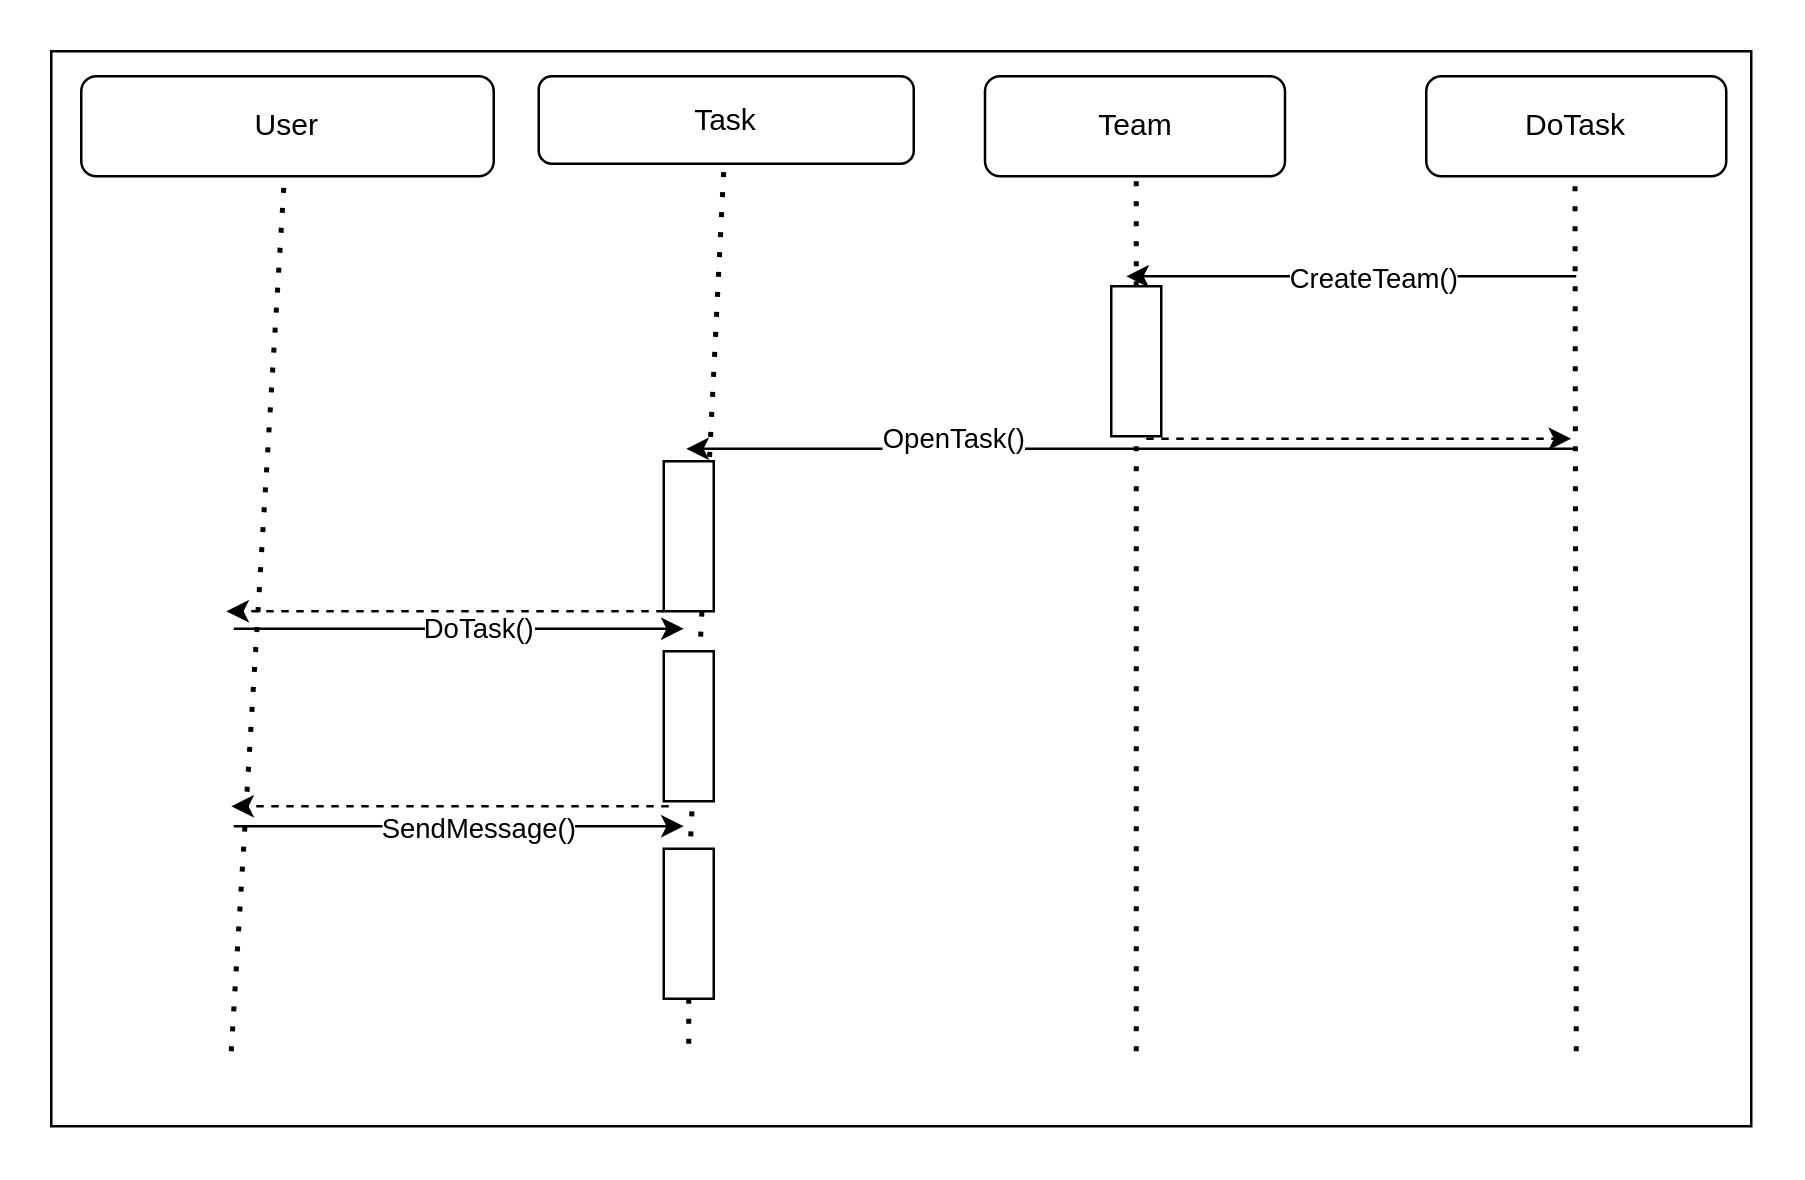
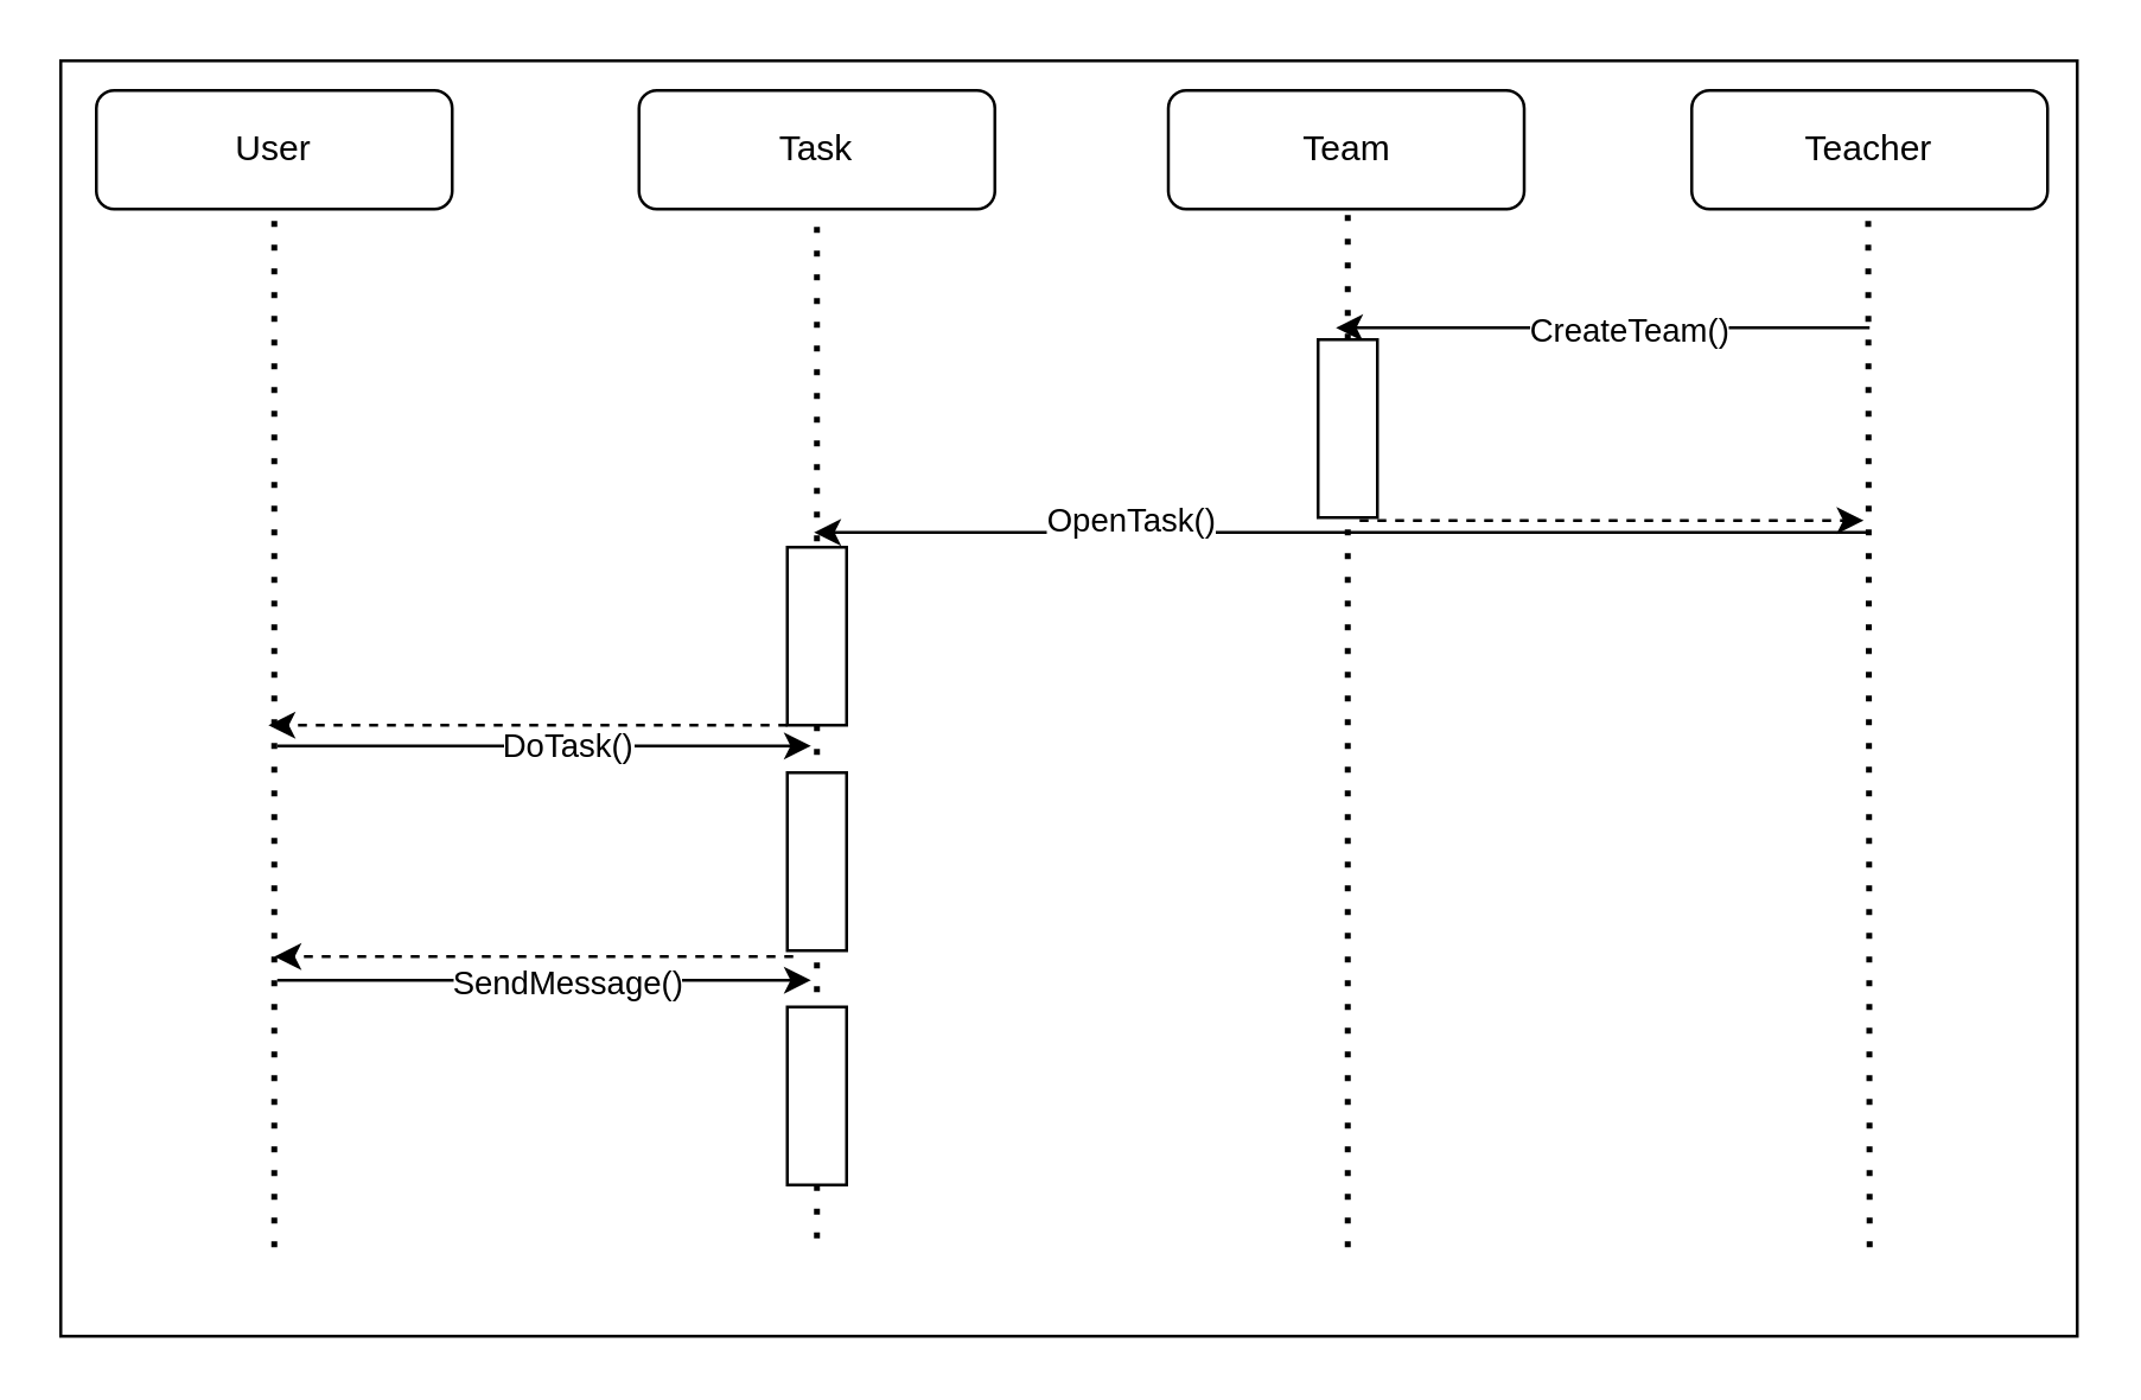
- <mxCell id="2" value="Task" style="rounded=1;whiteSpace=wrap;html=1;" vertex="1" parent="1"><mxGeometry x="215" y="30" width="150" height="35" as="geometry" /></mxCell>
+ <mxCell id="2" value="Task" style="rounded=1;whiteSpace=wrap;html=1;" vertex="1" parent="1"><mxGeometry x="215" y="30" width="120" height="40" as="geometry" /></mxCell>
- <mxCell id="17" value="User" style="rounded=1;whiteSpace=wrap;html=1;" vertex="1" parent="1"><mxGeometry x="32" y="30" width="165" height="40" as="geometry" /></mxCell>
+ <mxCell id="17" value="User" style="rounded=1;whiteSpace=wrap;html=1;" vertex="1" parent="1"><mxGeometry x="32" y="30" width="120" height="40" as="geometry" /></mxCell>
- <mxCell id="3" value="DoTask" style="rounded=1;whiteSpace=wrap;html=1;" vertex="1" parent="1"><mxGeometry x="570" y="30" width="120" height="40" as="geometry" /></mxCell>
+ <mxCell id="3" value="Teacher" style="rounded=1;whiteSpace=wrap;html=1;" vertex="1" parent="1"><mxGeometry x="570" y="30" width="120" height="40" as="geometry" /></mxCell>
